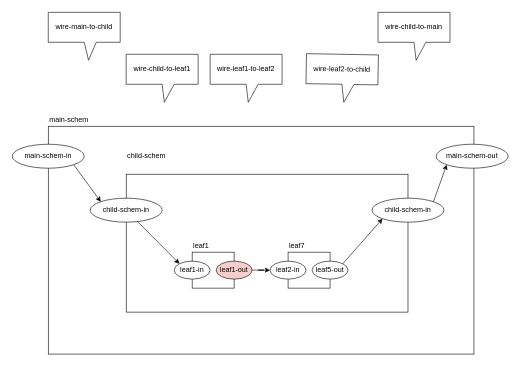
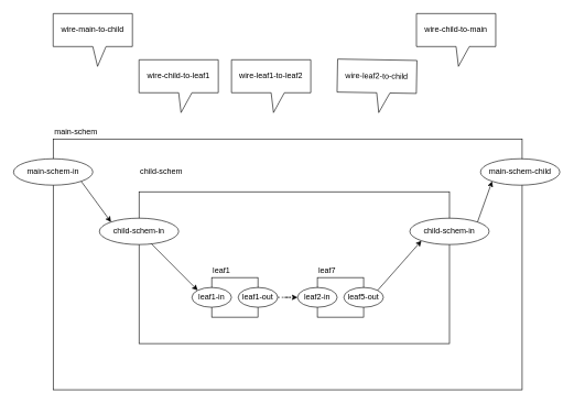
- <mxCell id="4" value="main-schem-out" style="ellipse;whiteSpace=wrap;html=1;" vertex="1" parent="1"><mxGeometry x="727" y="240" width="120" height="40" as="geometry" /></mxCell>
+ <mxCell id="4" value="main-schem-child" style="ellipse;whiteSpace=wrap;html=1;" vertex="1" parent="1"><mxGeometry x="727" y="240" width="120" height="40" as="geometry" /></mxCell>
- <mxCell id="16" value="leaf1-out" style="ellipse;whiteSpace=wrap;html=1;fillColor=#f8cecc;" vertex="1" parent="1"><mxGeometry x="360" y="435" width="60" height="30" as="geometry" /></mxCell>
+ <mxCell id="16" value="leaf1-out" style="ellipse;whiteSpace=wrap;html=1;" vertex="1" parent="1"><mxGeometry x="360" y="435" width="60" height="30" as="geometry" /></mxCell>
- <mxCell id="15" style="edgeStyle=orthogonalEdgeStyle;rounded=0;orthogonalLoop=1;jettySize=auto;html=1;exitX=1;exitY=0.5;exitDx=0;exitDy=0;" edge="1" parent="1" source="16" target="19"><mxGeometry relative="1" as="geometry" /></mxCell>
+ <mxCell id="15" style="edgeStyle=orthogonalEdgeStyle;rounded=0;orthogonalLoop=1;jettySize=auto;html=1;exitX=1;exitY=0.5;exitDx=0;exitDy=0;dashed=1;" edge="1" parent="1" source="16" target="19"><mxGeometry relative="1" as="geometry" /></mxCell>
